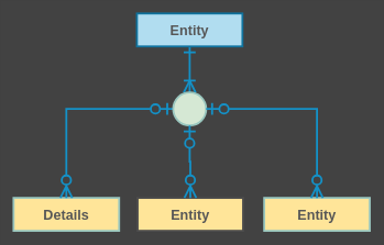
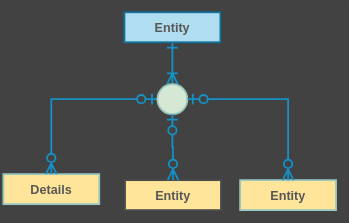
- <mxCell id="2" value="Details" style="rounded=0;whiteSpace=wrap;html=1;hachureGap=4;fillColor=#FFE599;strokeColor=#9AC7BF;fontColor=#575757;strokeWidth=3;fontSize=21;fontStyle=1" parent="1" vertex="1"><mxGeometry x="20" y="300" width="160" height="50" as="geometry" /></mxCell>
+ <mxCell id="2" value="Details" style="rounded=0;whiteSpace=wrap;html=1;hachureGap=4;fillColor=#FFE599;strokeColor=#9AC7BF;fontColor=#575757;strokeWidth=3;fontSize=21;fontStyle=1" parent="1" vertex="1"><mxGeometry x="5" y="290" width="160" height="50" as="geometry" /></mxCell>
